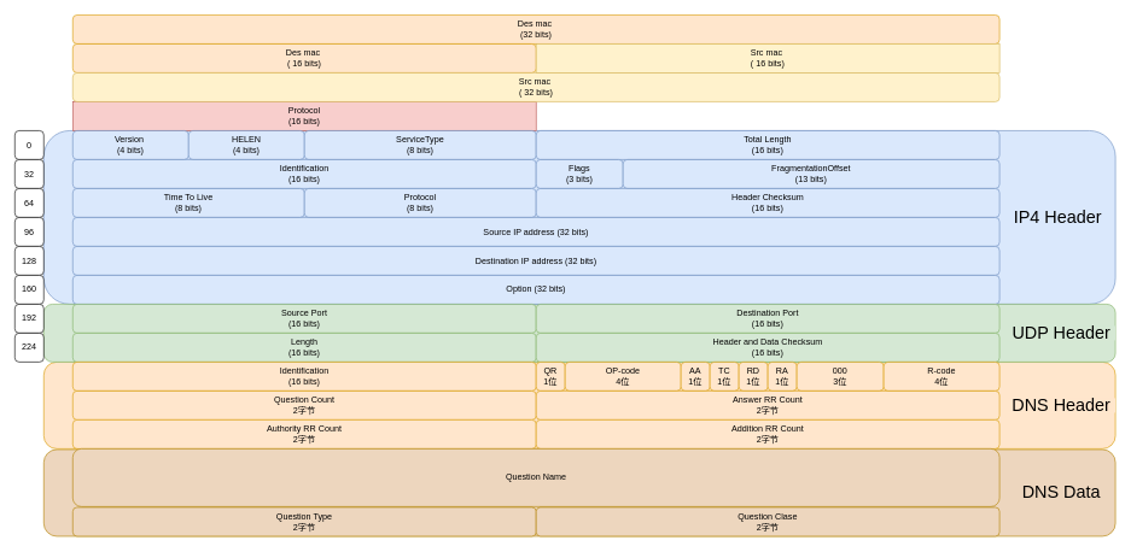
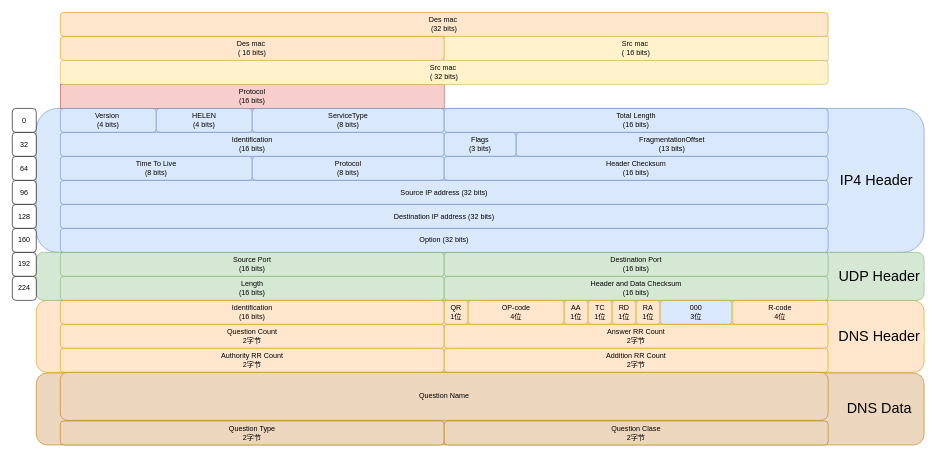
- <mxCell id="41" value="000&lt;br&gt;3位" style="rounded=1;whiteSpace=wrap;html=1;fillColor=#ffe6cc;strokeColor=#d79b00;" vertex="1" parent="1"><mxGeometry x="1100" y="500" width="120" height="40" as="geometry" /></mxCell>
+ <mxCell id="41" value="000&lt;br&gt;3位" style="rounded=1;whiteSpace=wrap;html=1;fillColor=#dae8fc;strokeColor=#d79b00;" vertex="1" parent="1"><mxGeometry x="1100" y="500" width="120" height="40" as="geometry" /></mxCell>
